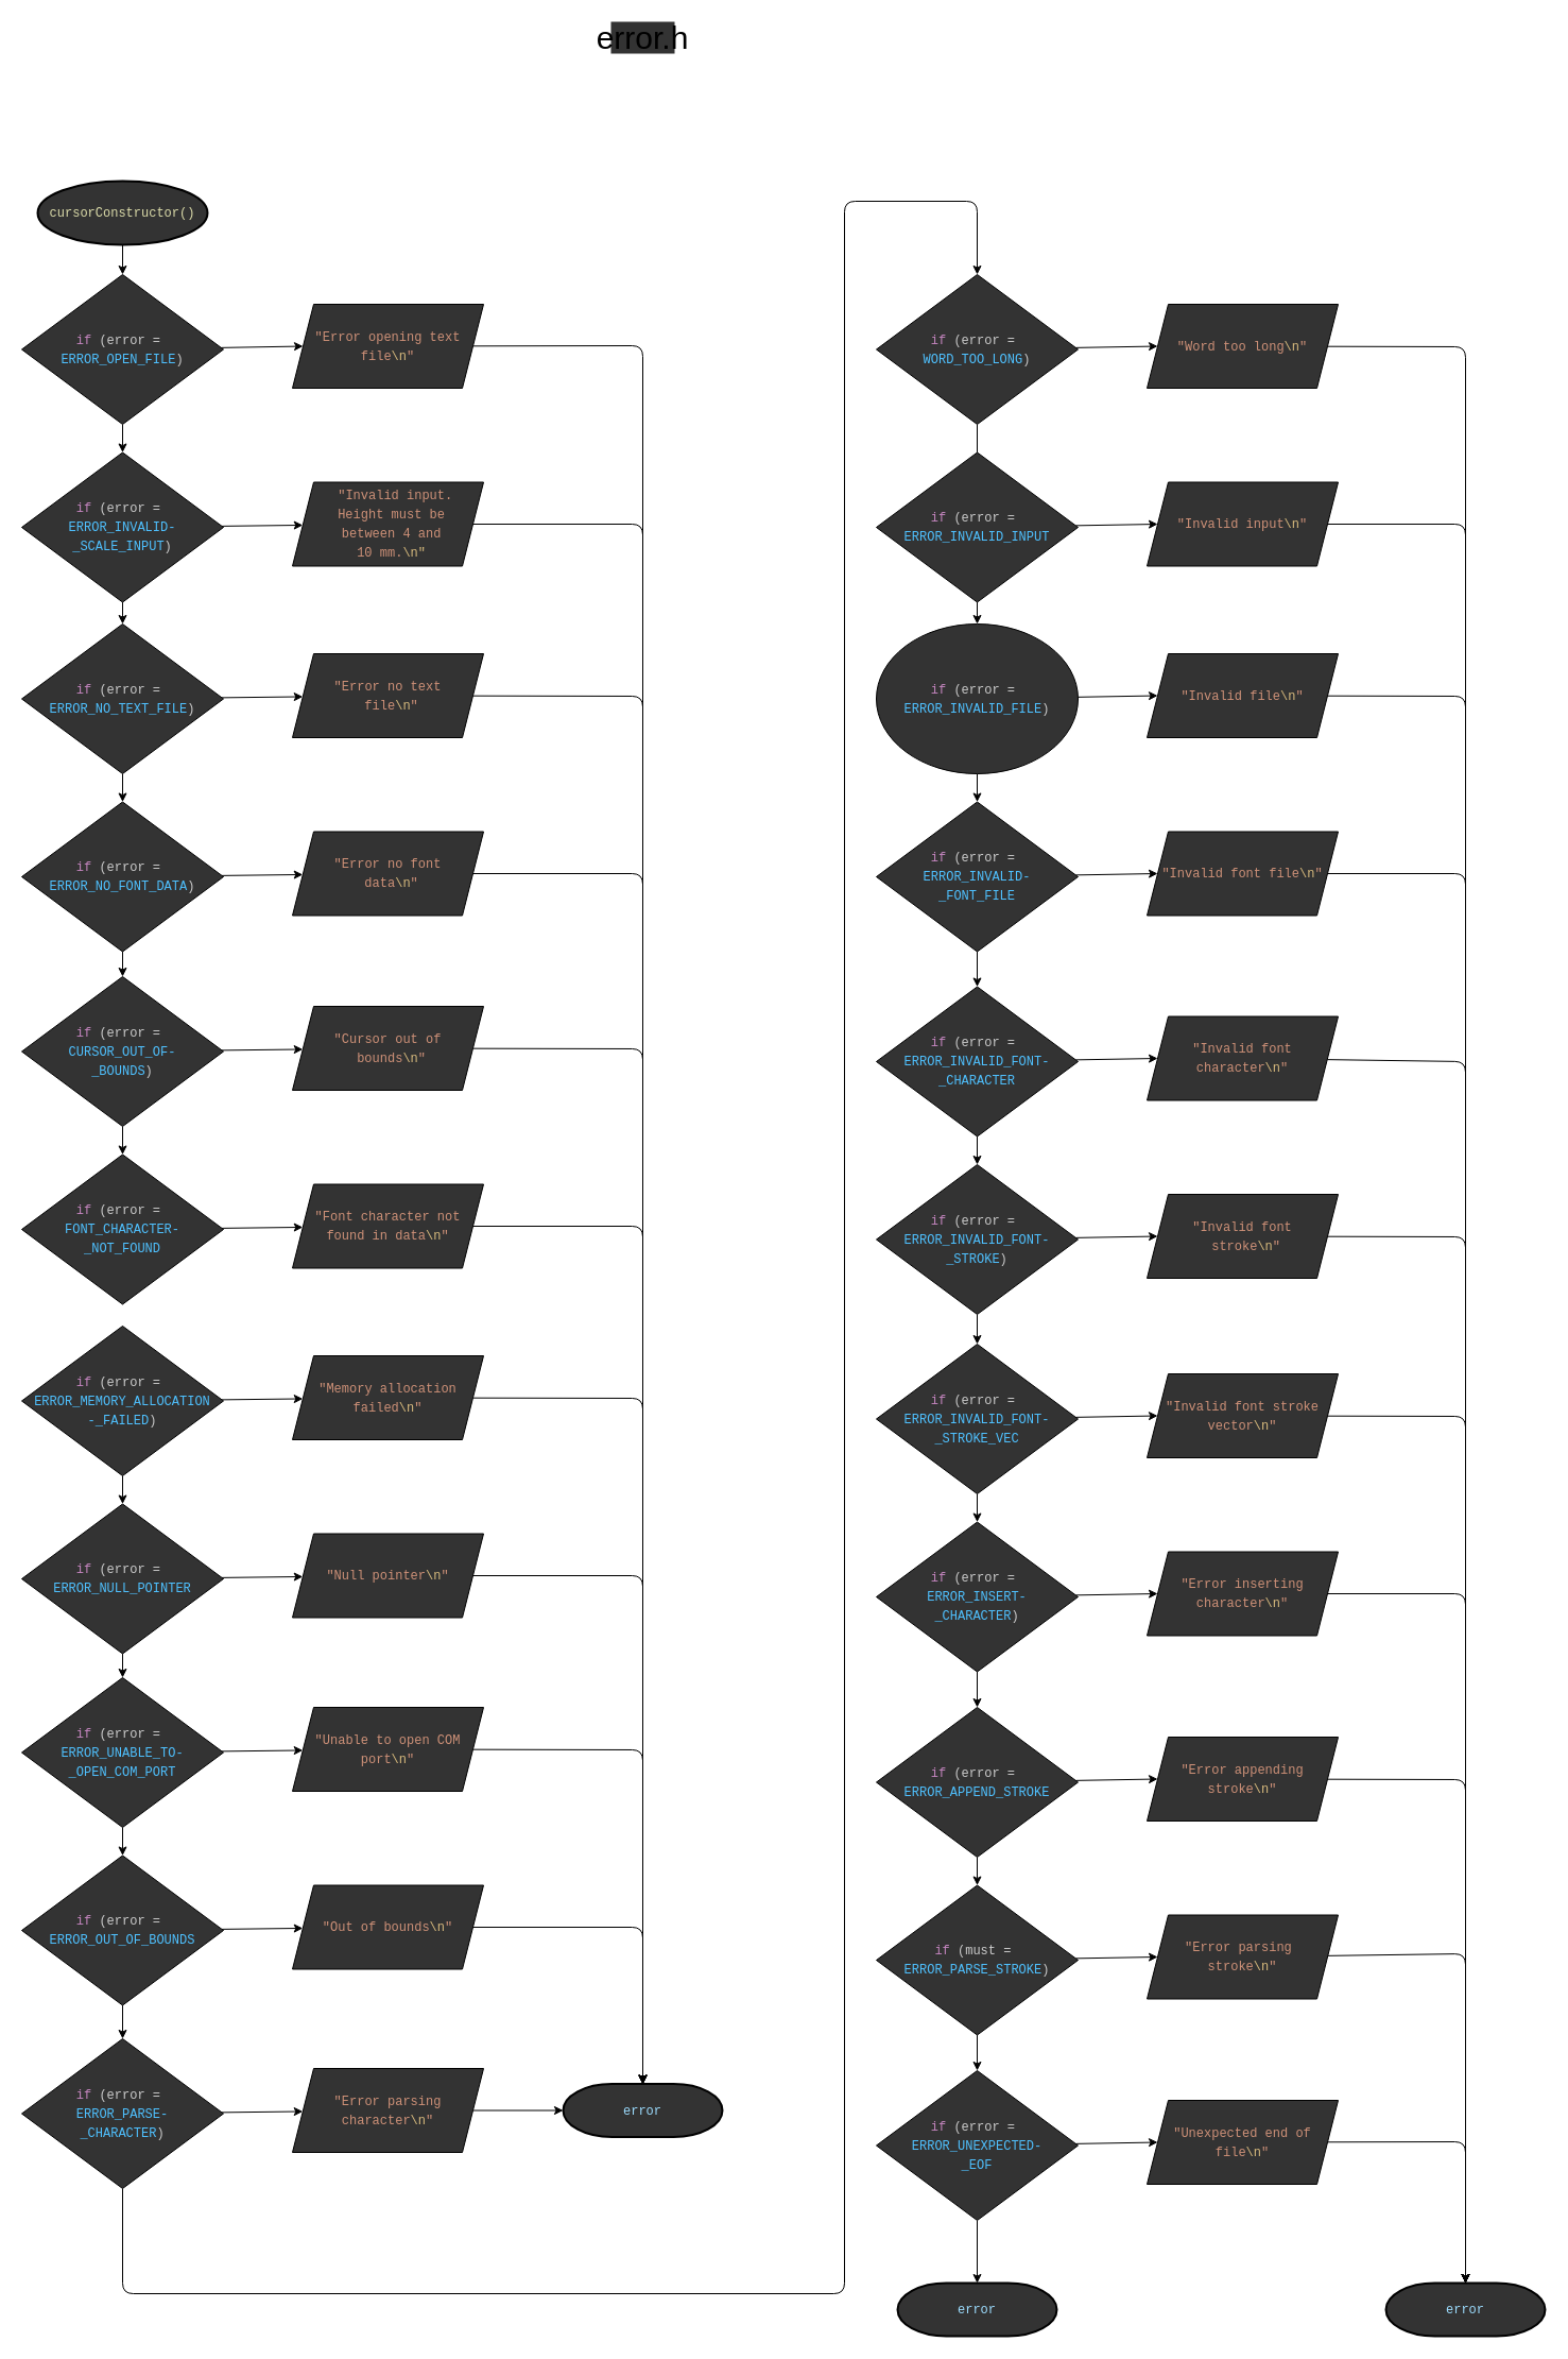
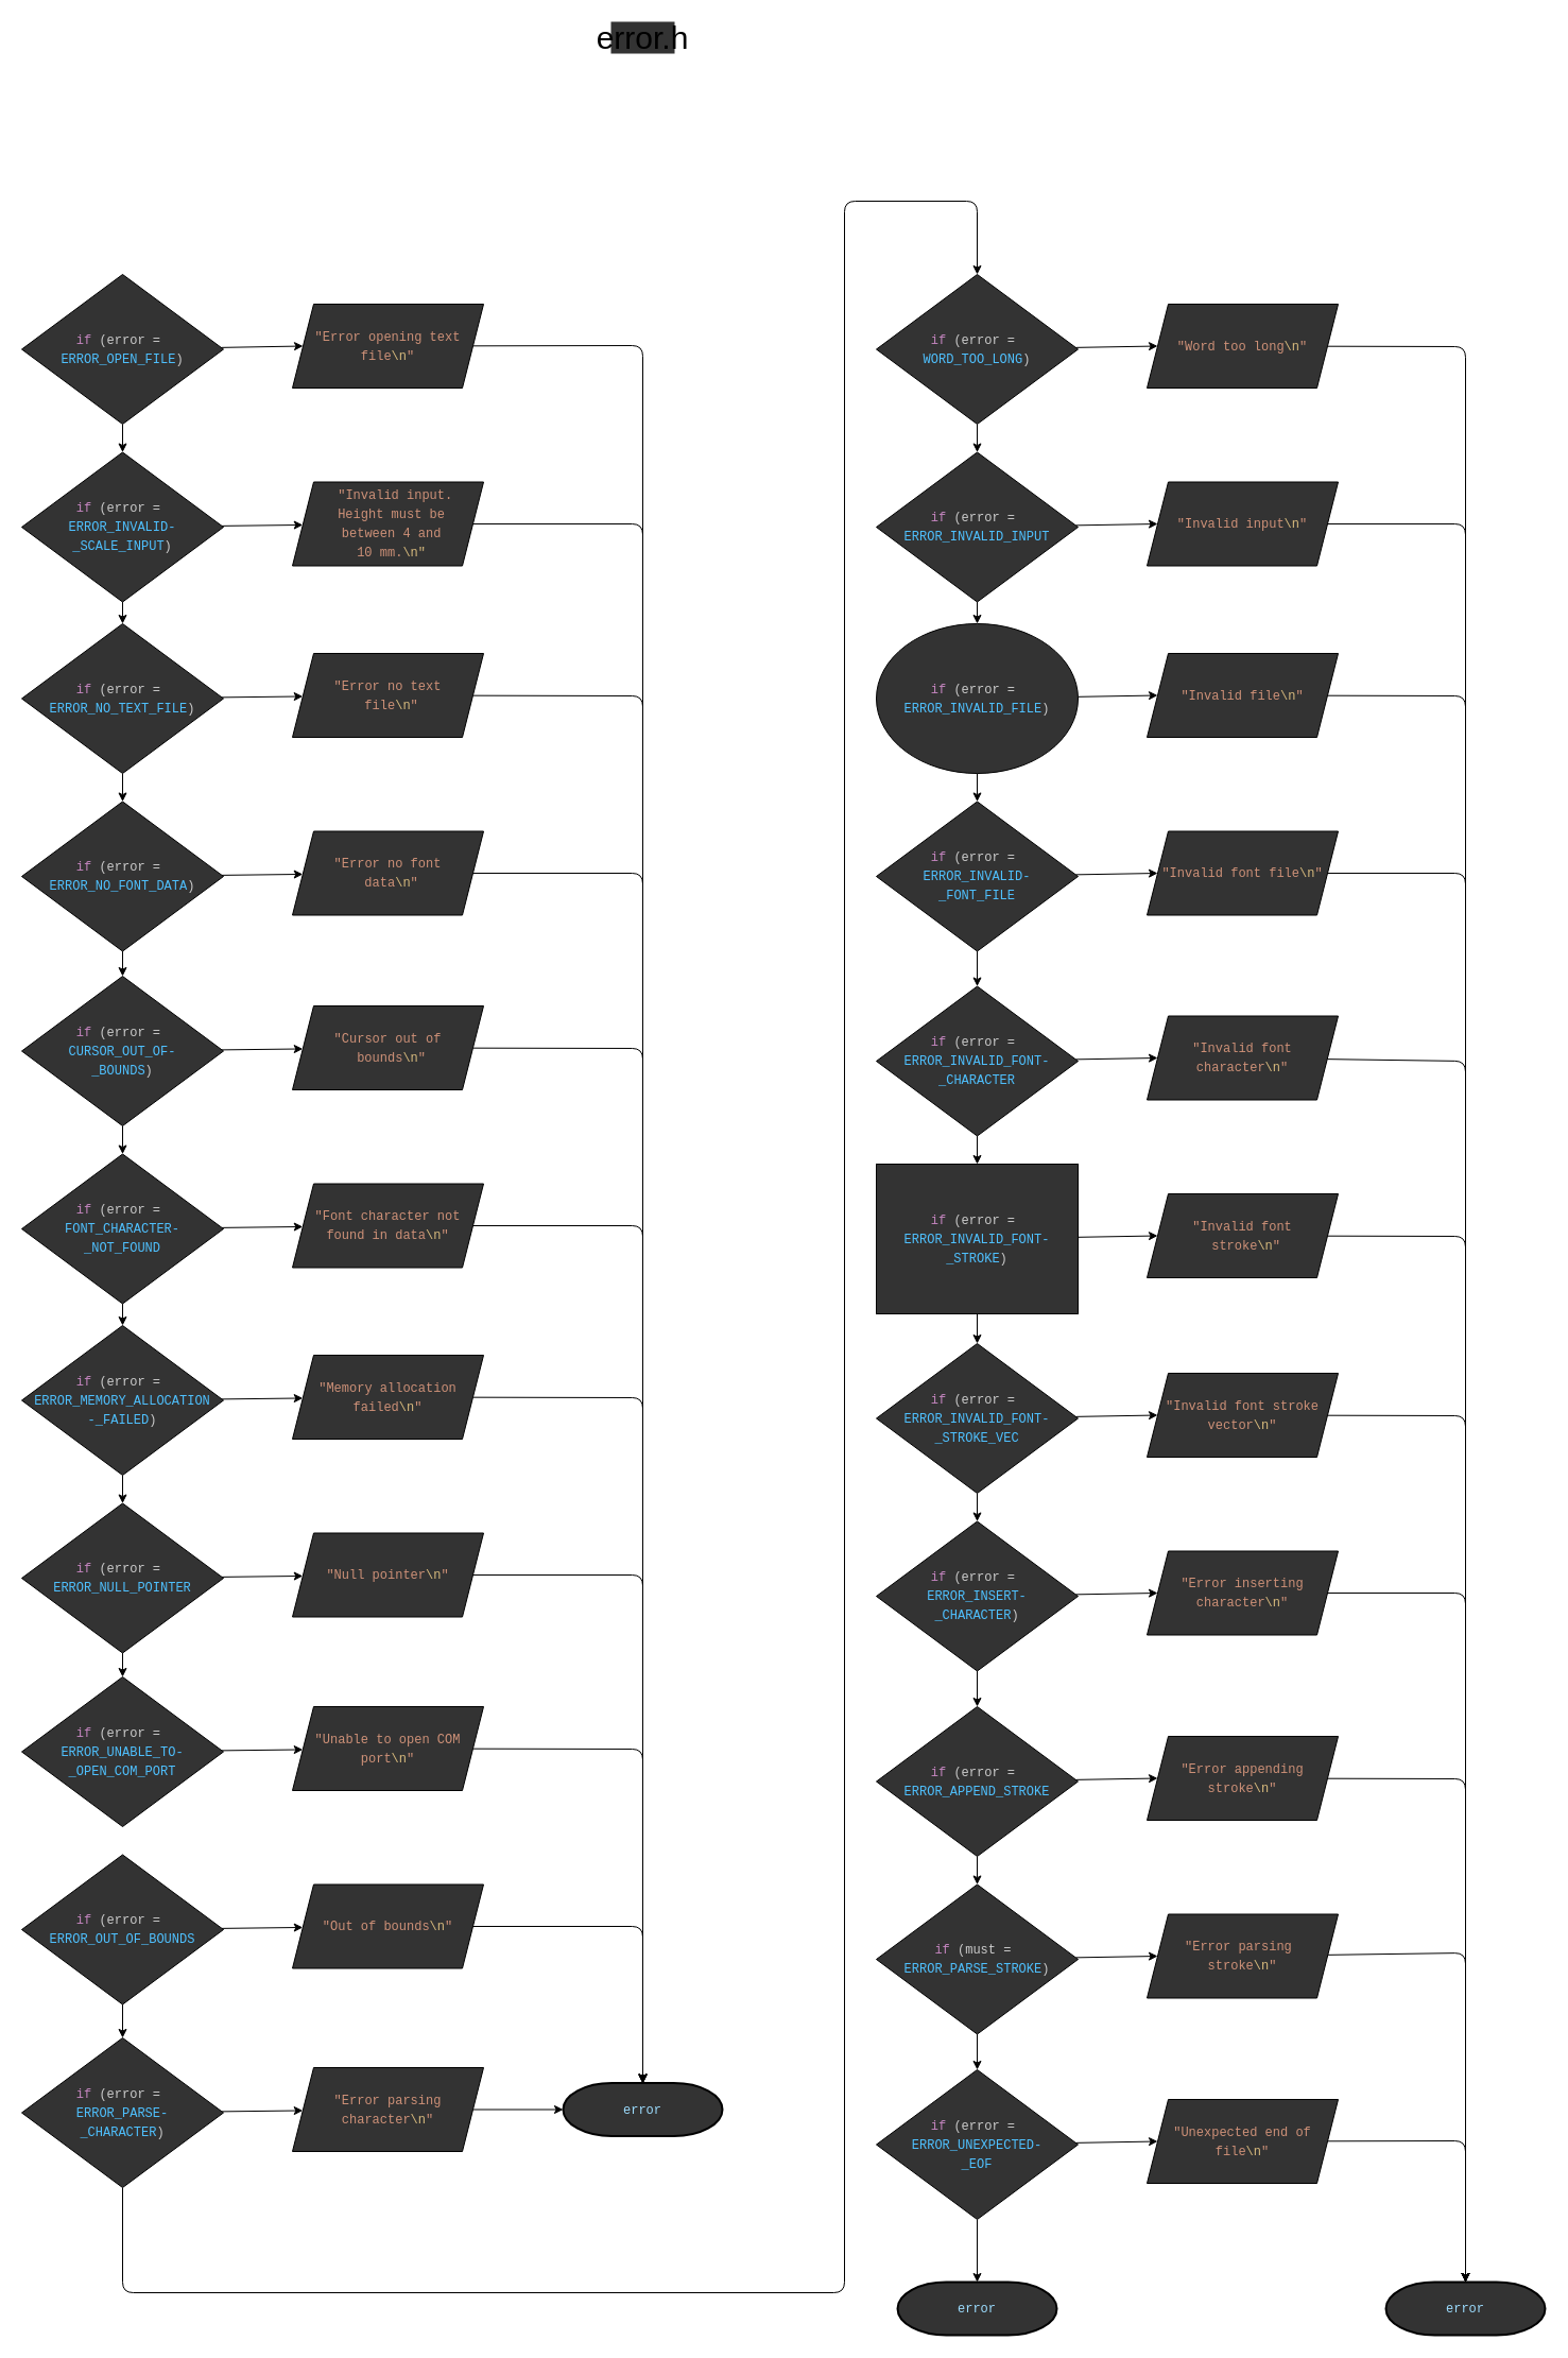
- <mxCell id="3" value="&lt;div style=&quot;color: rgb(204, 204, 204); font-family: Menlo, Monaco, &amp;quot;Courier New&amp;quot;, monospace; line-height: 18px; font-size: 12px;&quot;&gt;&lt;span style=&quot;color: rgb(220, 220, 170); font-size: 12px;&quot;&gt;cursorConstructor&lt;/span&gt;&lt;span style=&quot;color: rgb(220, 220, 170); font-size: 12px;&quot;&gt;()&lt;/span&gt;&lt;/div&gt;" style="strokeWidth=2;html=1;shape=mxgraph.flowchart.start_1;whiteSpace=wrap;labelBackgroundColor=none;flipH=1;flipV=1;shadow=0;labelBorderColor=none;fillColor=#333333;fontSize=12;" vertex="1" parent="1"><mxGeometry x="35" y="170" width="160" height="60" as="geometry" /></mxCell>
- <mxCell id="2" value="" style="edgeStyle=none;html=1;labelBackgroundColor=none;fillColor=#333333;" edge="1" parent="1" source="3" target="8"><mxGeometry relative="1" as="geometry" /></mxCell>
- <mxCell id="67" style="edgeStyle=none;html=1;labelBackgroundColor=none;fillColor=#333333;endArrow=none;" edge="1" parent="1" source="68" target="73"><mxGeometry relative="1" as="geometry" /></mxCell>
+ <mxCell id="67" style="edgeStyle=none;html=1;labelBackgroundColor=none;fillColor=#333333;" edge="1" parent="1" source="68" target="73"><mxGeometry relative="1" as="geometry" /></mxCell>
- <mxCell id="93" value="&lt;div style=&quot;font-family: Menlo, Monaco, &amp;quot;Courier New&amp;quot;, monospace; font-weight: normal; font-size: 12px; line-height: 18px;&quot;&gt;&lt;span style=&quot;color: rgb(204, 204, 204); font-size: 12px;&quot;&gt;&lt;/span&gt;&lt;div style=&quot;line-height: 18px; font-size: 12px;&quot;&gt;&lt;span style=&quot;color: rgb(197, 134, 192); font-size: 12px;&quot;&gt;if&lt;/span&gt;&lt;span style=&quot;color: rgb(204, 204, 204); font-size: 12px;&quot;&gt; (error =&amp;nbsp;&lt;/span&gt;&lt;/div&gt;&lt;div style=&quot;line-height: 18px; font-size: 12px;&quot;&gt;&lt;span style=&quot;color: rgb(79, 193, 255);&quot;&gt;ERROR_INVALID_FONT-&lt;/span&gt;&lt;/div&gt;&lt;div style=&quot;line-height: 18px; font-size: 12px;&quot;&gt;&lt;span style=&quot;color: rgb(79, 193, 255);&quot;&gt;_STROKE&lt;/span&gt;&lt;span style=&quot;color: rgb(204, 204, 204);&quot;&gt;)&lt;/span&gt;&lt;/div&gt;&lt;/div&gt;" style="rhombus;whiteSpace=wrap;html=1;labelBackgroundColor=none;flipH=1;flipV=1;shadow=0;labelBorderColor=none;fillColor=#333333;fontSize=12;" vertex="1" parent="1"><mxGeometry x="825" y="1096" width="190" height="141" as="geometry" /></mxCell>
+ <mxCell id="93" value="&lt;div style=&quot;font-family: Menlo, Monaco, &amp;quot;Courier New&amp;quot;, monospace; font-weight: normal; font-size: 12px; line-height: 18px;&quot;&gt;&lt;span style=&quot;color: rgb(204, 204, 204); font-size: 12px;&quot;&gt;&lt;/span&gt;&lt;div style=&quot;line-height: 18px; font-size: 12px;&quot;&gt;&lt;span style=&quot;color: rgb(197, 134, 192); font-size: 12px;&quot;&gt;if&lt;/span&gt;&lt;span style=&quot;color: rgb(204, 204, 204); font-size: 12px;&quot;&gt; (error =&amp;nbsp;&lt;/span&gt;&lt;/div&gt;&lt;div style=&quot;line-height: 18px; font-size: 12px;&quot;&gt;&lt;span style=&quot;color: rgb(79, 193, 255);&quot;&gt;ERROR_INVALID_FONT-&lt;/span&gt;&lt;/div&gt;&lt;div style=&quot;line-height: 18px; font-size: 12px;&quot;&gt;&lt;span style=&quot;color: rgb(79, 193, 255);&quot;&gt;_STROKE&lt;/span&gt;&lt;span style=&quot;color: rgb(204, 204, 204);&quot;&gt;)&lt;/span&gt;&lt;/div&gt;&lt;/div&gt;" style="whiteSpace=wrap;html=1;labelBackgroundColor=none;flipH=1;flipV=1;shadow=0;labelBorderColor=none;fillColor=#333333;fontSize=12;rounded=0;" vertex="1" parent="1"><mxGeometry x="825" y="1096" width="190" height="141" as="geometry" /></mxCell>
+ <mxCell id="31" value="" style="edgeStyle=none;html=1;labelBackgroundColor=none;fillColor=#333333;" edge="1" parent="1" source="33" target="38"><mxGeometry relative="1" as="geometry" /></mxCell>
- <mxCell id="46" style="edgeStyle=none;html=1;labelBackgroundColor=none;fillColor=#333333;" edge="1" parent="1" source="48" target="53"><mxGeometry relative="1" as="geometry" /></mxCell>
